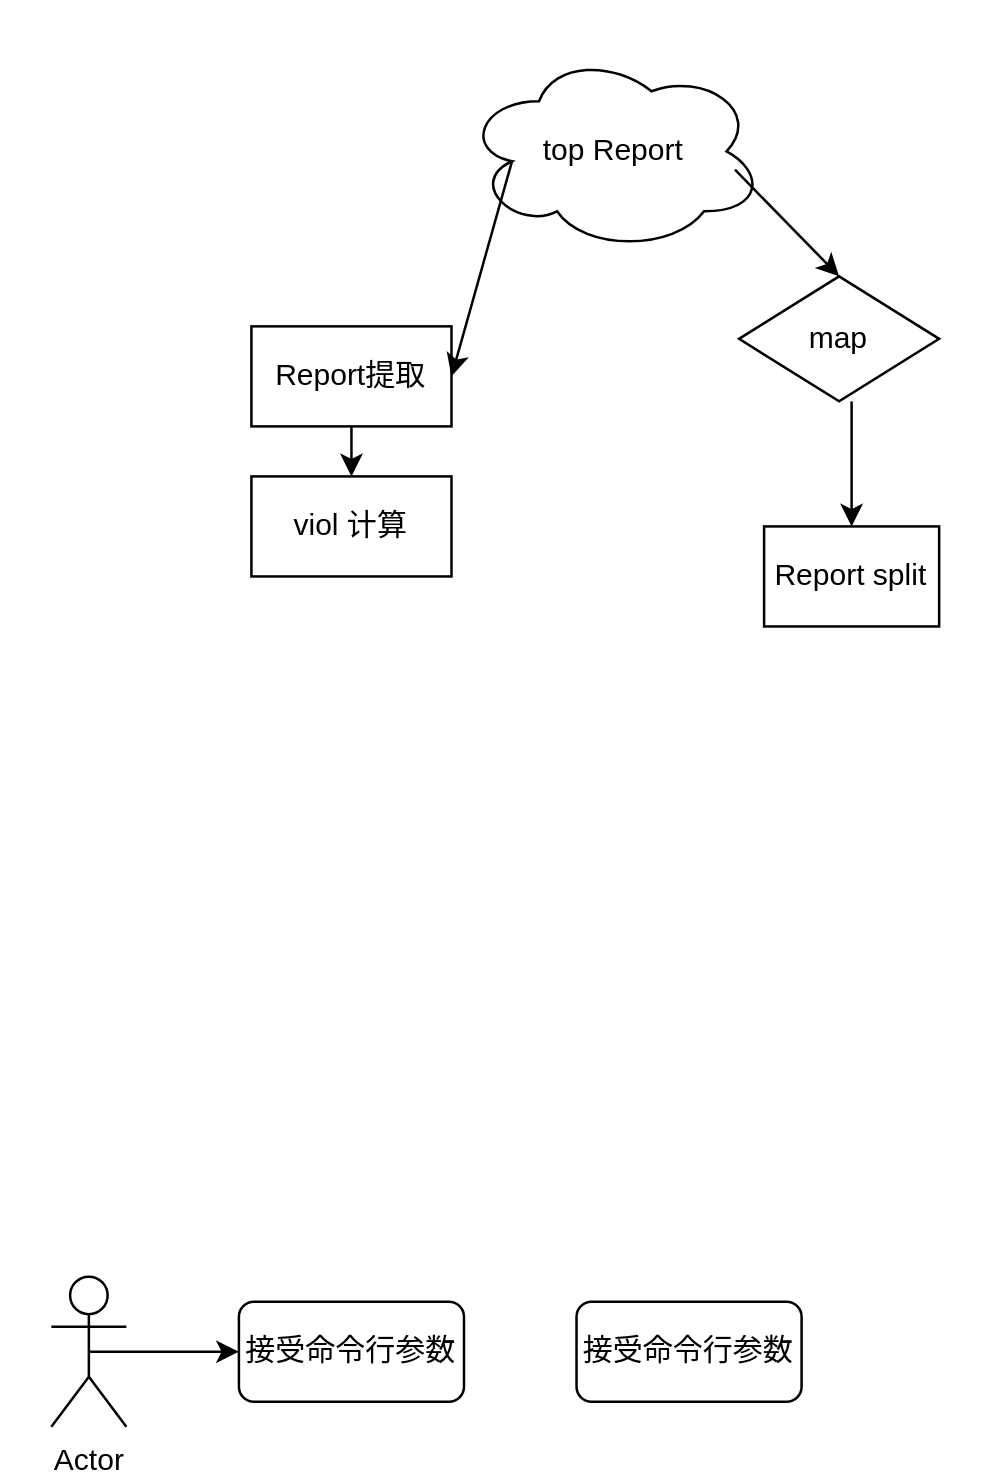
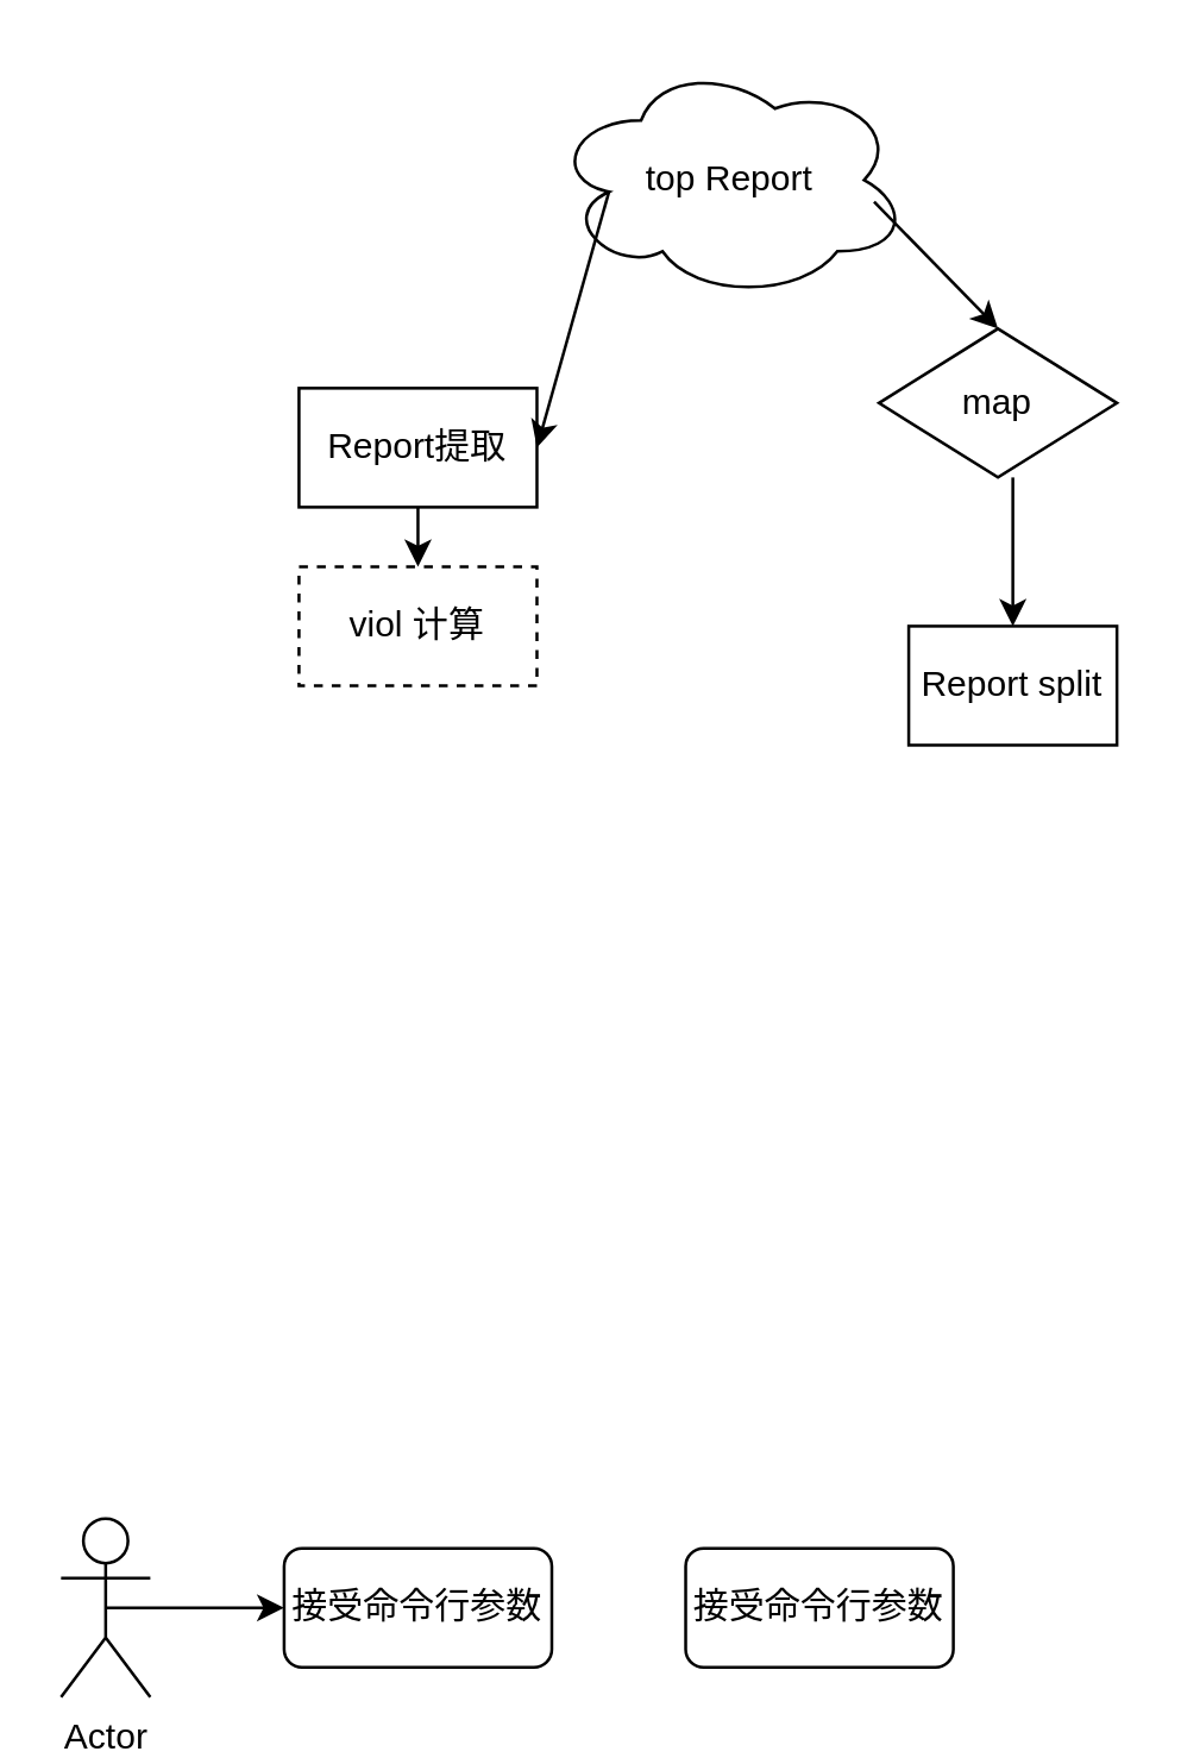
- <mxCell id="8" value="viol 计算" style="rounded=0;whiteSpace=wrap;html=1;" vertex="1" parent="1"><mxGeometry x="100" y="190" width="80" height="40" as="geometry" /></mxCell>
+ <mxCell id="8" value="viol 计算" style="rounded=0;whiteSpace=wrap;html=1;dashed=1;" vertex="1" parent="1"><mxGeometry x="100" y="190" width="80" height="40" as="geometry" /></mxCell>
